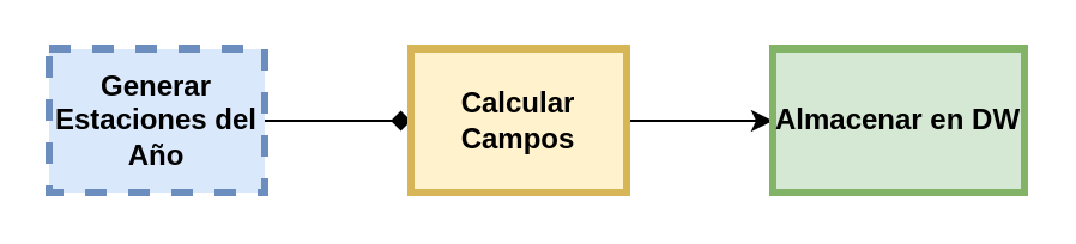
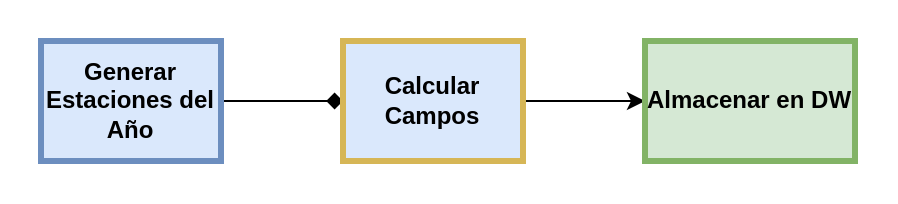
- <mxCell id="3" value="Generar Estaciones del Año" style="whiteSpace=wrap;align=center;verticalAlign=middle;fontStyle=1;strokeWidth=3;fillColor=#dae8fc;strokeColor=#6c8ebf;dashed=1;" parent="1" vertex="1"><mxGeometry x="20" y="20" width="90" height="60" as="geometry" /></mxCell>
+ <mxCell id="3" value="Generar Estaciones del Año" style="whiteSpace=wrap;align=center;verticalAlign=middle;fontStyle=1;strokeWidth=3;fillColor=#dae8fc;strokeColor=#6c8ebf;" parent="1" vertex="1"><mxGeometry x="20" y="20" width="90" height="60" as="geometry" /></mxCell>
- <mxCell id="5" value="Calcular Campos" style="whiteSpace=wrap;align=center;verticalAlign=middle;fontStyle=1;strokeWidth=3;fillColor=#fff2cc;strokeColor=#d6b656;" parent="1" vertex="1"><mxGeometry x="171" y="20" width="90" height="60" as="geometry" /></mxCell>
+ <mxCell id="5" value="Calcular Campos" style="whiteSpace=wrap;align=center;verticalAlign=middle;fontStyle=1;strokeWidth=3;fillColor=#dae8fc;strokeColor=#d6b656;" parent="1" vertex="1"><mxGeometry x="171" y="20" width="90" height="60" as="geometry" /></mxCell>
